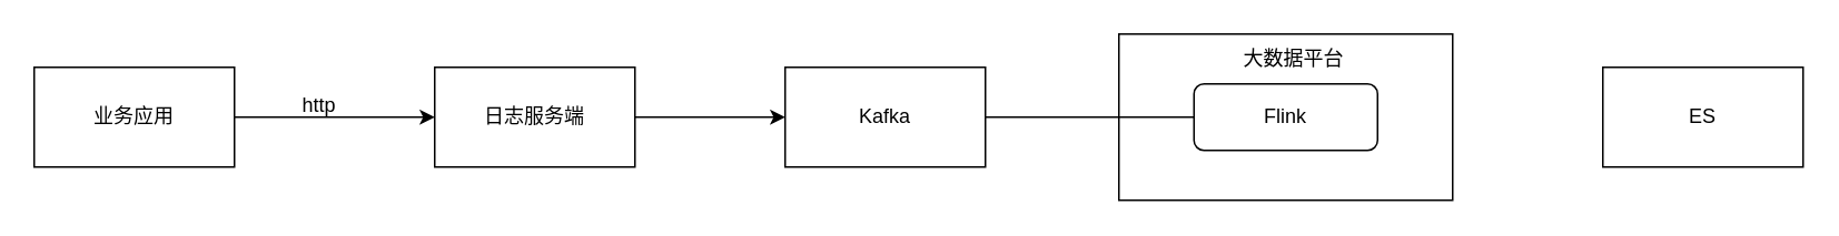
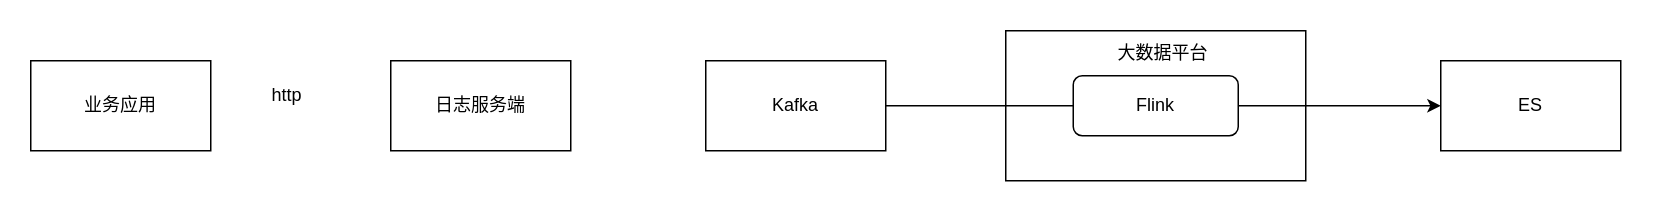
- <mxCell id="3" value="" style="edgeStyle=orthogonalEdgeStyle;rounded=0;orthogonalLoop=1;jettySize=auto;html=1;" edge="1" parent="1" source="4" target="6"><mxGeometry relative="1" as="geometry" /></mxCell>
- <mxCell id="5" value="" style="edgeStyle=orthogonalEdgeStyle;rounded=0;orthogonalLoop=1;jettySize=auto;html=1;" edge="1" parent="1" source="6" target="9"><mxGeometry relative="1" as="geometry" /></mxCell>
+ <mxCell id="13" value="" style="endArrow=classic;html=1;rounded=0;exitX=1;exitY=0.5;exitDx=0;exitDy=0;entryX=0;entryY=0.5;entryDx=0;entryDy=0;" edge="1" parent="1" source="11" target="12"><mxGeometry width="50" height="50" relative="1" as="geometry"><mxPoint x="890" y="170" as="sourcePoint" /><mxPoint x="940" y="120" as="targetPoint" /></mxGeometry></mxCell>
